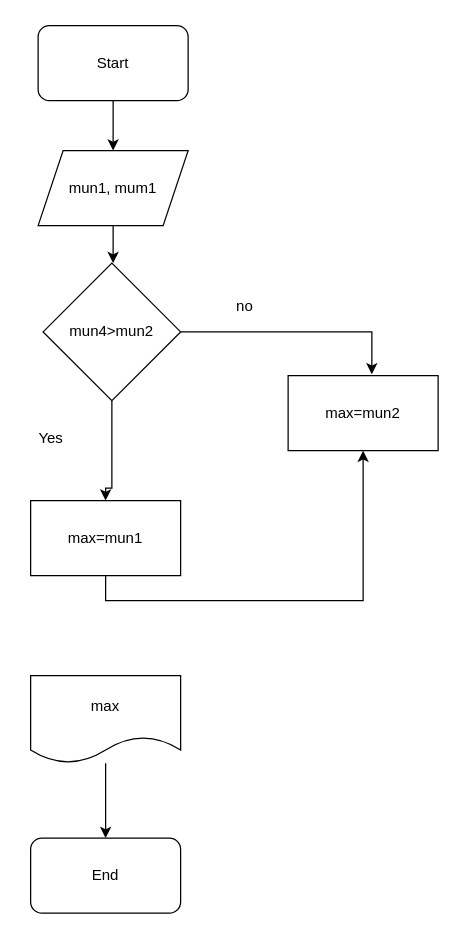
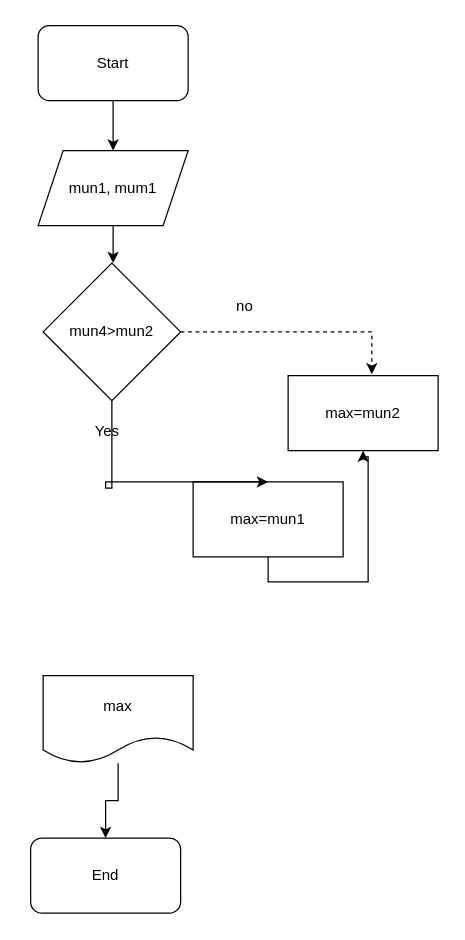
- <mxCell id="12" style="edgeStyle=orthogonalEdgeStyle;rounded=0;orthogonalLoop=1;jettySize=auto;html=1;exitX=1;exitY=0.5;exitDx=0;exitDy=0;entryX=0.558;entryY=-0.017;entryDx=0;entryDy=0;entryPerimeter=0;" parent="1" source="13" target="14" edge="1"><mxGeometry relative="1" as="geometry" /></mxCell>
+ <mxCell id="12" style="edgeStyle=orthogonalEdgeStyle;rounded=0;orthogonalLoop=1;jettySize=auto;html=1;exitX=1;exitY=0.5;exitDx=0;exitDy=0;entryX=0.558;entryY=-0.017;entryDx=0;entryDy=0;entryPerimeter=0;dashed=1;" parent="1" source="13" target="14" edge="1"><mxGeometry relative="1" as="geometry" /></mxCell>
- <mxCell id="15" value="Yes" style="text;html=1;align=center;verticalAlign=middle;resizable=0;points=[];autosize=1;strokeColor=none;fillColor=none;" parent="1" vertex="1"><mxGeometry x="20" y="335" width="40" height="30" as="geometry" /></mxCell>
+ <mxCell id="15" value="Yes" style="text;html=1;align=center;verticalAlign=middle;resizable=0;points=[];autosize=1;strokeColor=none;fillColor=none;" parent="1" vertex="1"><mxGeometry x="65" y="330" width="40" height="30" as="geometry" /></mxCell>
- <mxCell id="7" value="max=mun1" style="rounded=0;whiteSpace=wrap;html=1;" parent="1" vertex="1"><mxGeometry x="24" y="400" width="120" height="60" as="geometry" /></mxCell>
+ <mxCell id="7" value="max=mun1" style="rounded=0;whiteSpace=wrap;html=1;" parent="1" vertex="1"><mxGeometry x="154" y="385" width="120" height="60" as="geometry" /></mxCell>
- <mxCell id="9" value="max" style="shape=document;whiteSpace=wrap;html=1;boundedLbl=1;" parent="1" vertex="1"><mxGeometry x="24" y="540" width="120" height="70" as="geometry" /></mxCell>
+ <mxCell id="9" value="max" style="shape=document;whiteSpace=wrap;html=1;boundedLbl=1;" parent="1" vertex="1"><mxGeometry x="34" y="540" width="120" height="70" as="geometry" /></mxCell>
